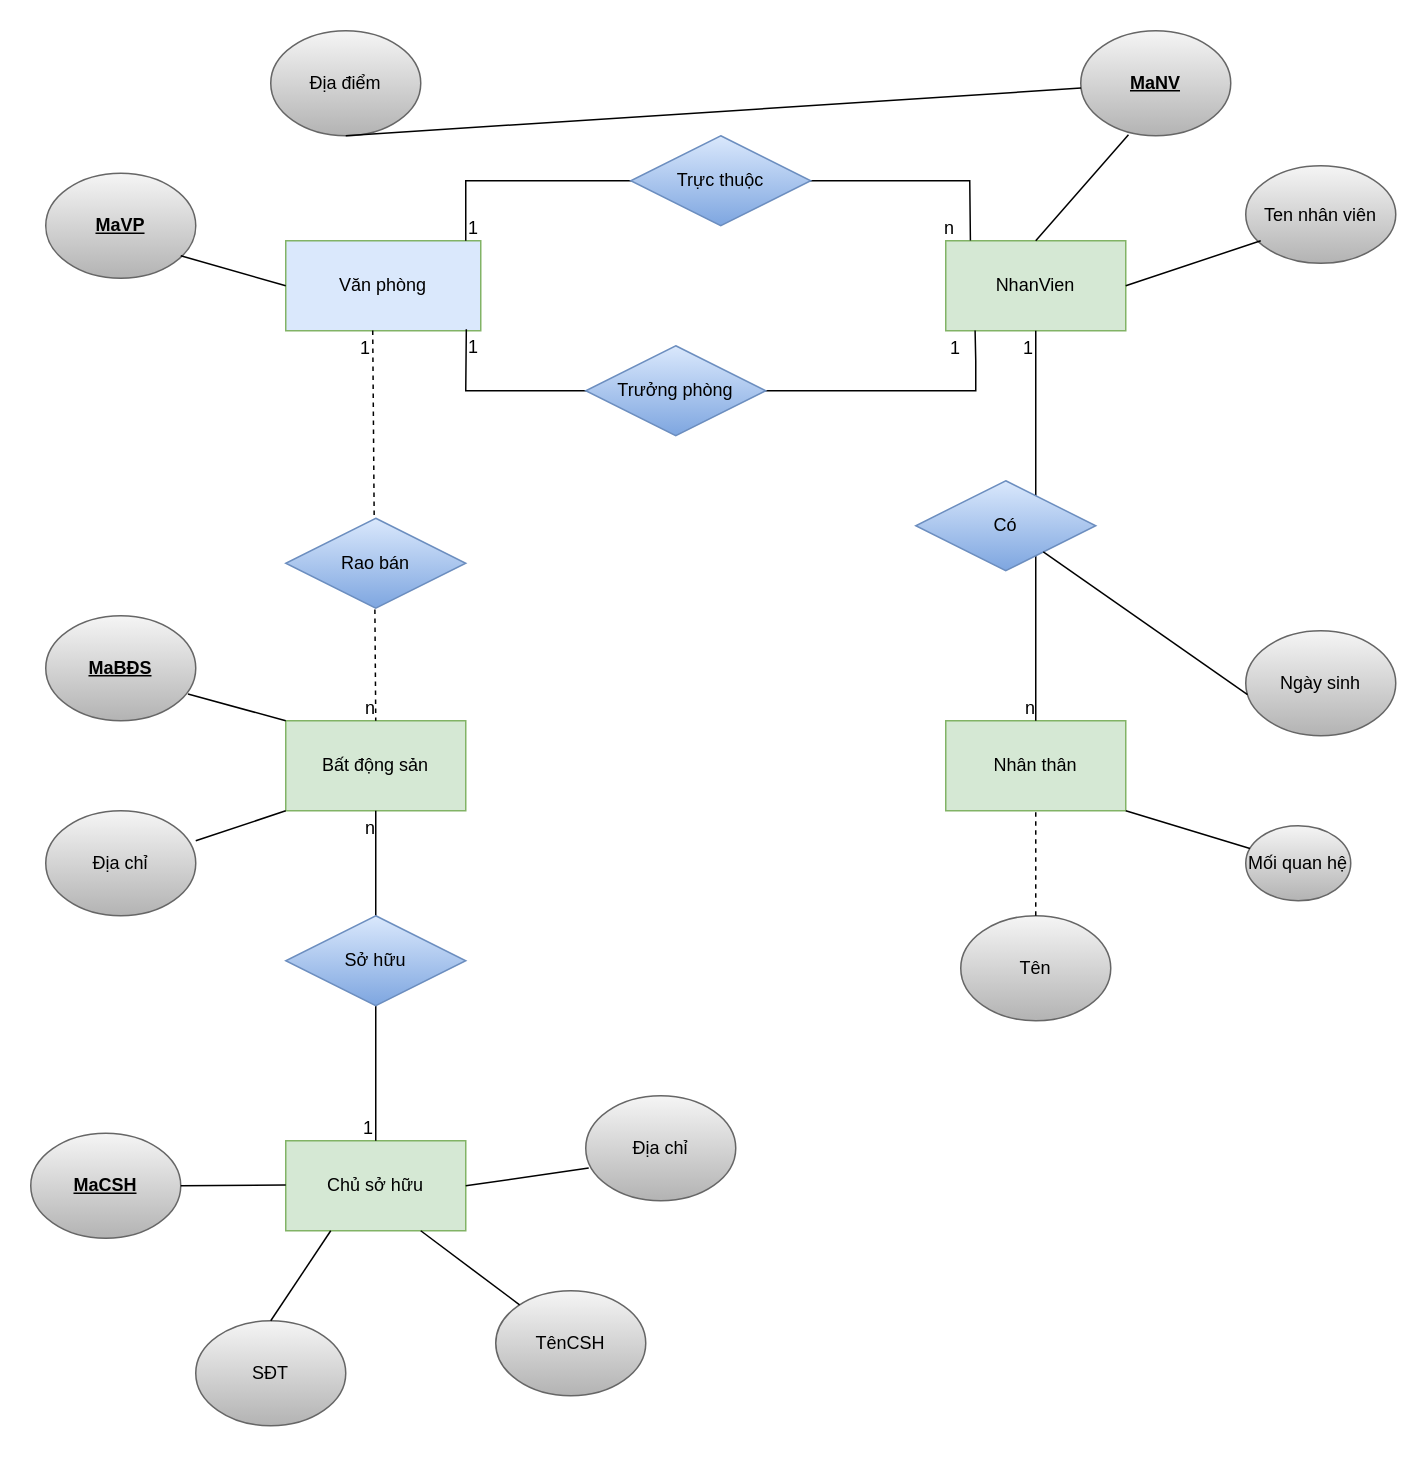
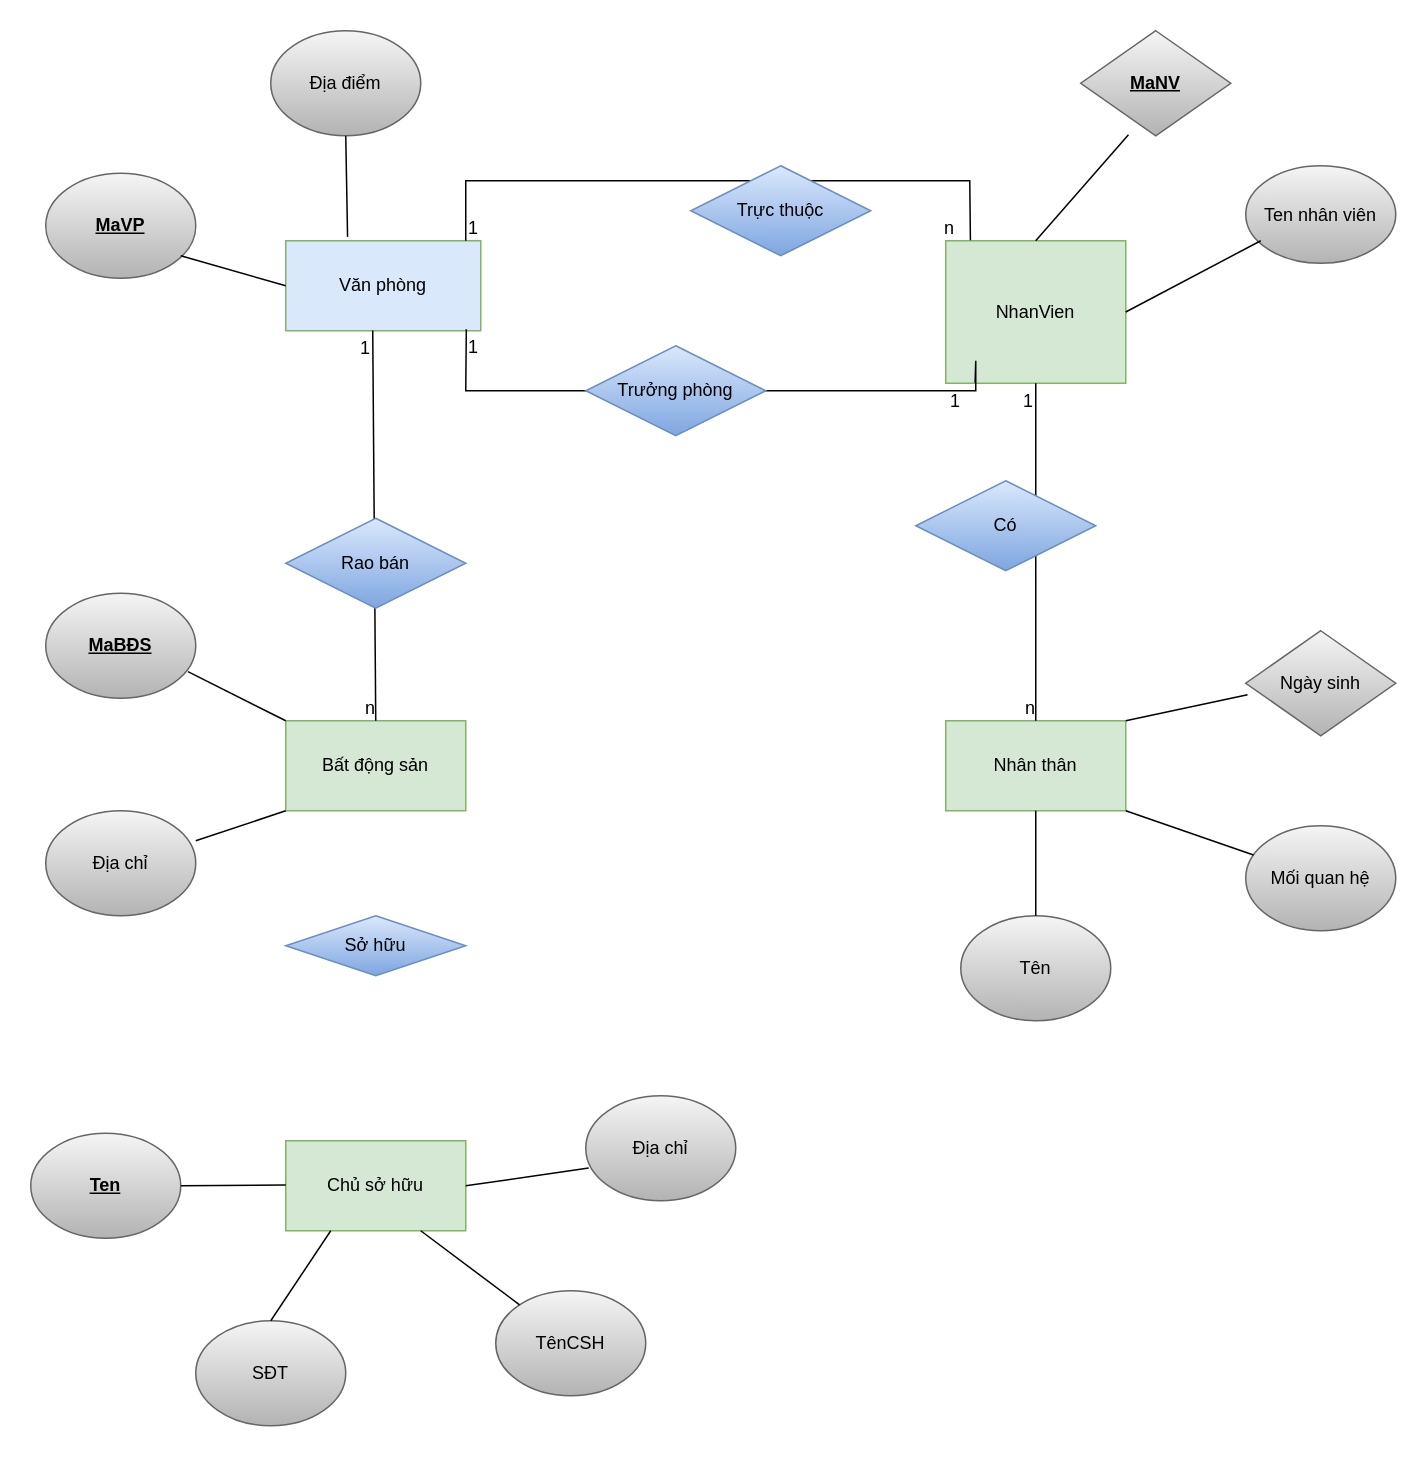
- <mxCell id="3" value="&lt;font style=&quot;vertical-align: inherit&quot;&gt;&lt;font style=&quot;vertical-align: inherit&quot;&gt;&lt;b&gt;&lt;u&gt;MaNV&lt;/u&gt;&lt;/b&gt;&lt;/font&gt;&lt;/font&gt;" style="ellipse;whiteSpace=wrap;html=1;rounded=0;fillColor=#f5f5f5;gradientColor=#b3b3b3;strokeColor=#666666;" vertex="1" parent="1"><mxGeometry x="720" y="20" width="100" height="70" as="geometry" /></mxCell>
+ <mxCell id="3" value="&lt;font style=&quot;vertical-align: inherit&quot;&gt;&lt;font style=&quot;vertical-align: inherit&quot;&gt;&lt;b&gt;&lt;u&gt;MaNV&lt;/u&gt;&lt;/b&gt;&lt;/font&gt;&lt;/font&gt;" style="rhombus;whiteSpace=wrap;html=1;fillColor=#f5f5f5;gradientColor=#b3b3b3;strokeColor=#666666;" vertex="1" parent="1"><mxGeometry x="720" y="20" width="100" height="70" as="geometry" /></mxCell>
- <mxCell id="40" value="" style="endArrow=none;html=1;rounded=0;exitX=0.5;exitY=1;exitDx=0;exitDy=0;" edge="1" parent="1" source="11" target="3"><mxGeometry relative="1" as="geometry"><mxPoint x="220" y="90" as="sourcePoint" /><mxPoint x="380" y="90" as="targetPoint" /></mxGeometry></mxCell>
+ <mxCell id="40" value="" style="endArrow=none;html=1;rounded=0;entryX=0.317;entryY=-0.043;entryDx=0;entryDy=0;exitX=0.5;exitY=1;exitDx=0;exitDy=0;entryPerimeter=0;" edge="1" parent="1" source="11" target="10"><mxGeometry relative="1" as="geometry"><mxPoint x="220" y="90" as="sourcePoint" /><mxPoint x="380" y="90" as="targetPoint" /></mxGeometry></mxCell>
- <mxCell id="23" value="Trực thuộc" style="shape=rhombus;perimeter=rhombusPerimeter;whiteSpace=wrap;html=1;align=center;fillColor=#dae8fc;gradientColor=#7ea6e0;strokeColor=#6c8ebf;" vertex="1" parent="1"><mxGeometry x="420" y="90" width="120" height="60" as="geometry" /></mxCell>
+ <mxCell id="23" value="Trực thuộc" style="shape=rhombus;perimeter=rhombusPerimeter;whiteSpace=wrap;html=1;align=center;fillColor=#dae8fc;gradientColor=#7ea6e0;strokeColor=#6c8ebf;" vertex="1" parent="1"><mxGeometry x="460" y="110" width="120" height="60" as="geometry" /></mxCell>
- <mxCell id="2" value="&lt;font style=&quot;vertical-align: inherit&quot;&gt;&lt;font style=&quot;vertical-align: inherit&quot;&gt;NhanVien&lt;/font&gt;&lt;/font&gt;" style="rounded=0;whiteSpace=wrap;html=1;fillColor=#d5e8d4;strokeColor=#82b366;" vertex="1" parent="1"><mxGeometry x="630" y="160" width="120" height="60" as="geometry" /></mxCell>
+ <mxCell id="2" value="&lt;font style=&quot;vertical-align: inherit&quot;&gt;&lt;font style=&quot;vertical-align: inherit&quot;&gt;NhanVien&lt;/font&gt;&lt;/font&gt;" style="rounded=0;whiteSpace=wrap;html=1;fillColor=#d5e8d4;strokeColor=#82b366;" vertex="1" parent="1"><mxGeometry x="630" y="160" width="120" height="95" as="geometry" /></mxCell>
- <mxCell id="28" value="" style="endArrow=none;html=1;rounded=0;entryX=0.5;entryY=0;entryDx=0;entryDy=0;exitX=0.446;exitY=0.997;exitDx=0;exitDy=0;exitPerimeter=0;dashed=1;" edge="1" parent="1" source="10" target="12"><mxGeometry relative="1" as="geometry"><mxPoint x="250" y="230" as="sourcePoint" /><mxPoint x="250" y="470" as="targetPoint" /></mxGeometry></mxCell>
+ <mxCell id="28" value="" style="endArrow=none;html=1;rounded=0;entryX=0.5;entryY=0;entryDx=0;entryDy=0;exitX=0.446;exitY=0.997;exitDx=0;exitDy=0;exitPerimeter=0;" edge="1" parent="1" source="10" target="12"><mxGeometry relative="1" as="geometry"><mxPoint x="250" y="230" as="sourcePoint" /><mxPoint x="250" y="470" as="targetPoint" /></mxGeometry></mxCell>
- <mxCell id="50" value="" style="endArrow=none;html=1;rounded=0;exitX=0.012;exitY=0.609;exitDx=0;exitDy=0;exitPerimeter=0;" edge="1" parent="1" source="8" target="39"><mxGeometry relative="1" as="geometry"><mxPoint x="849.313" y="564.657" as="sourcePoint" /><mxPoint x="750" y="510" as="targetPoint" /></mxGeometry></mxCell>
+ <mxCell id="50" value="" style="endArrow=none;html=1;rounded=0;exitX=0.012;exitY=0.609;exitDx=0;exitDy=0;exitPerimeter=0;entryX=1;entryY=0;entryDx=0;entryDy=0;" edge="1" parent="1" source="8" target="5"><mxGeometry relative="1" as="geometry"><mxPoint x="849.313" y="564.657" as="sourcePoint" /><mxPoint x="750" y="510" as="targetPoint" /></mxGeometry></mxCell>
- <mxCell id="14" value="&lt;font style=&quot;vertical-align: inherit&quot;&gt;&lt;font style=&quot;vertical-align: inherit&quot;&gt;&lt;b&gt;&lt;u&gt;MaBĐS&lt;/u&gt;&lt;/b&gt;&lt;/font&gt;&lt;/font&gt;" style="ellipse;whiteSpace=wrap;html=1;rounded=0;fillColor=#f5f5f5;gradientColor=#b3b3b3;strokeColor=#666666;" vertex="1" parent="1"><mxGeometry x="30" y="410" width="100" height="70" as="geometry" /></mxCell>
+ <mxCell id="14" value="&lt;font style=&quot;vertical-align: inherit&quot;&gt;&lt;font style=&quot;vertical-align: inherit&quot;&gt;&lt;b&gt;&lt;u&gt;MaBĐS&lt;/u&gt;&lt;/b&gt;&lt;/font&gt;&lt;/font&gt;" style="ellipse;whiteSpace=wrap;html=1;rounded=0;fillColor=#f5f5f5;gradientColor=#b3b3b3;strokeColor=#666666;" vertex="1" parent="1"><mxGeometry x="30" y="395" width="100" height="70" as="geometry" /></mxCell>
- <mxCell id="8" value="&lt;font style=&quot;vertical-align: inherit&quot;&gt;&lt;font style=&quot;vertical-align: inherit&quot;&gt;&lt;font style=&quot;vertical-align: inherit&quot;&gt;&lt;font style=&quot;vertical-align: inherit&quot;&gt;Ngày sinh&lt;/font&gt;&lt;/font&gt;&lt;/font&gt;&lt;/font&gt;" style="ellipse;whiteSpace=wrap;html=1;rounded=0;fillColor=#f5f5f5;gradientColor=#b3b3b3;strokeColor=#666666;" vertex="1" parent="1"><mxGeometry x="830" y="420" width="100" height="70" as="geometry" /></mxCell>
+ <mxCell id="8" value="&lt;font style=&quot;vertical-align: inherit&quot;&gt;&lt;font style=&quot;vertical-align: inherit&quot;&gt;&lt;font style=&quot;vertical-align: inherit&quot;&gt;&lt;font style=&quot;vertical-align: inherit&quot;&gt;Ngày sinh&lt;/font&gt;&lt;/font&gt;&lt;/font&gt;&lt;/font&gt;" style="rhombus;whiteSpace=wrap;html=1;fillColor=#f5f5f5;gradientColor=#b3b3b3;strokeColor=#666666;" vertex="1" parent="1"><mxGeometry x="830" y="420" width="100" height="70" as="geometry" /></mxCell>
- <mxCell id="48" value="" style="endArrow=none;html=1;rounded=0;entryX=0.5;entryY=1;entryDx=0;entryDy=0;exitX=0.5;exitY=0;exitDx=0;exitDy=0;dashed=1;" edge="1" parent="1" source="9" target="5"><mxGeometry relative="1" as="geometry"><mxPoint x="720" y="600" as="sourcePoint" /><mxPoint x="684.12" y="540" as="targetPoint" /></mxGeometry></mxCell>
+ <mxCell id="48" value="" style="endArrow=none;html=1;rounded=0;entryX=0.5;entryY=1;entryDx=0;entryDy=0;exitX=0.5;exitY=0;exitDx=0;exitDy=0;" edge="1" parent="1" source="9" target="5"><mxGeometry relative="1" as="geometry"><mxPoint x="720" y="600" as="sourcePoint" /><mxPoint x="684.12" y="540" as="targetPoint" /></mxGeometry></mxCell>
- <mxCell id="7" value="&lt;font style=&quot;vertical-align: inherit&quot;&gt;&lt;font style=&quot;vertical-align: inherit&quot;&gt;&lt;font style=&quot;vertical-align: inherit&quot;&gt;&lt;font style=&quot;vertical-align: inherit&quot;&gt;Mối quan hệ&lt;/font&gt;&lt;/font&gt;&lt;/font&gt;&lt;/font&gt;" style="ellipse;whiteSpace=wrap;html=1;rounded=0;fillColor=#f5f5f5;gradientColor=#b3b3b3;strokeColor=#666666;" vertex="1" parent="1"><mxGeometry x="830" y="550" width="70" height="50" as="geometry" /></mxCell>
+ <mxCell id="7" value="&lt;font style=&quot;vertical-align: inherit&quot;&gt;&lt;font style=&quot;vertical-align: inherit&quot;&gt;&lt;font style=&quot;vertical-align: inherit&quot;&gt;&lt;font style=&quot;vertical-align: inherit&quot;&gt;Mối quan hệ&lt;/font&gt;&lt;/font&gt;&lt;/font&gt;&lt;/font&gt;" style="ellipse;whiteSpace=wrap;html=1;rounded=0;fillColor=#f5f5f5;gradientColor=#b3b3b3;strokeColor=#666666;" vertex="1" parent="1"><mxGeometry x="830" y="550" width="100" height="70" as="geometry" /></mxCell>
- <mxCell id="35" value="Sở hữu" style="shape=rhombus;perimeter=rhombusPerimeter;whiteSpace=wrap;html=1;align=center;fillColor=#dae8fc;gradientColor=#7ea6e0;strokeColor=#6c8ebf;" vertex="1" parent="1"><mxGeometry x="190" y="610" width="120" height="60" as="geometry" /></mxCell>
+ <mxCell id="35" value="Sở hữu" style="shape=rhombus;perimeter=rhombusPerimeter;whiteSpace=wrap;html=1;align=center;fillColor=#dae8fc;gradientColor=#7ea6e0;strokeColor=#6c8ebf;" vertex="1" parent="1"><mxGeometry x="190" y="610" width="120" height="40" as="geometry" /></mxCell>
- <mxCell id="32" value="" style="endArrow=none;html=1;rounded=0;entryX=0.5;entryY=1;entryDx=0;entryDy=0;exitX=0.5;exitY=0;exitDx=0;exitDy=0;" edge="1" parent="1" source="15" target="12"><mxGeometry relative="1" as="geometry"><mxPoint x="250" y="750" as="sourcePoint" /><mxPoint x="260" y="490" as="targetPoint" /></mxGeometry></mxCell>
- <mxCell id="33" value="1" style="resizable=0;html=1;align=left;verticalAlign=bottom;" connectable="0" vertex="1" parent="32"><mxGeometry x="-1" relative="1" as="geometry"><mxPoint x="-10" as="offset" /></mxGeometry></mxCell>
- <mxCell id="34" value="n" style="resizable=0;html=1;align=right;verticalAlign=bottom;" connectable="0" vertex="1" parent="32"><mxGeometry x="1" relative="1" as="geometry"><mxPoint y="20" as="offset" /></mxGeometry></mxCell>
- <mxCell id="18" value="&lt;font style=&quot;vertical-align: inherit&quot;&gt;&lt;font style=&quot;vertical-align: inherit&quot;&gt;&lt;b&gt;&lt;u&gt;MaCSH&lt;/u&gt;&lt;/b&gt;&lt;/font&gt;&lt;/font&gt;" style="ellipse;whiteSpace=wrap;html=1;rounded=0;fillColor=#f5f5f5;gradientColor=#b3b3b3;strokeColor=#666666;" vertex="1" parent="1"><mxGeometry x="20" y="755" width="100" height="70" as="geometry" /></mxCell>
+ <mxCell id="18" value="&lt;font style=&quot;vertical-align: inherit&quot;&gt;&lt;font style=&quot;vertical-align: inherit&quot;&gt;&lt;b&gt;&lt;u&gt;Ten&lt;/u&gt;&lt;/b&gt;&lt;/font&gt;&lt;/font&gt;" style="ellipse;whiteSpace=wrap;html=1;rounded=0;fillColor=#f5f5f5;gradientColor=#b3b3b3;strokeColor=#666666;" vertex="1" parent="1"><mxGeometry x="20" y="755" width="100" height="70" as="geometry" /></mxCell>
